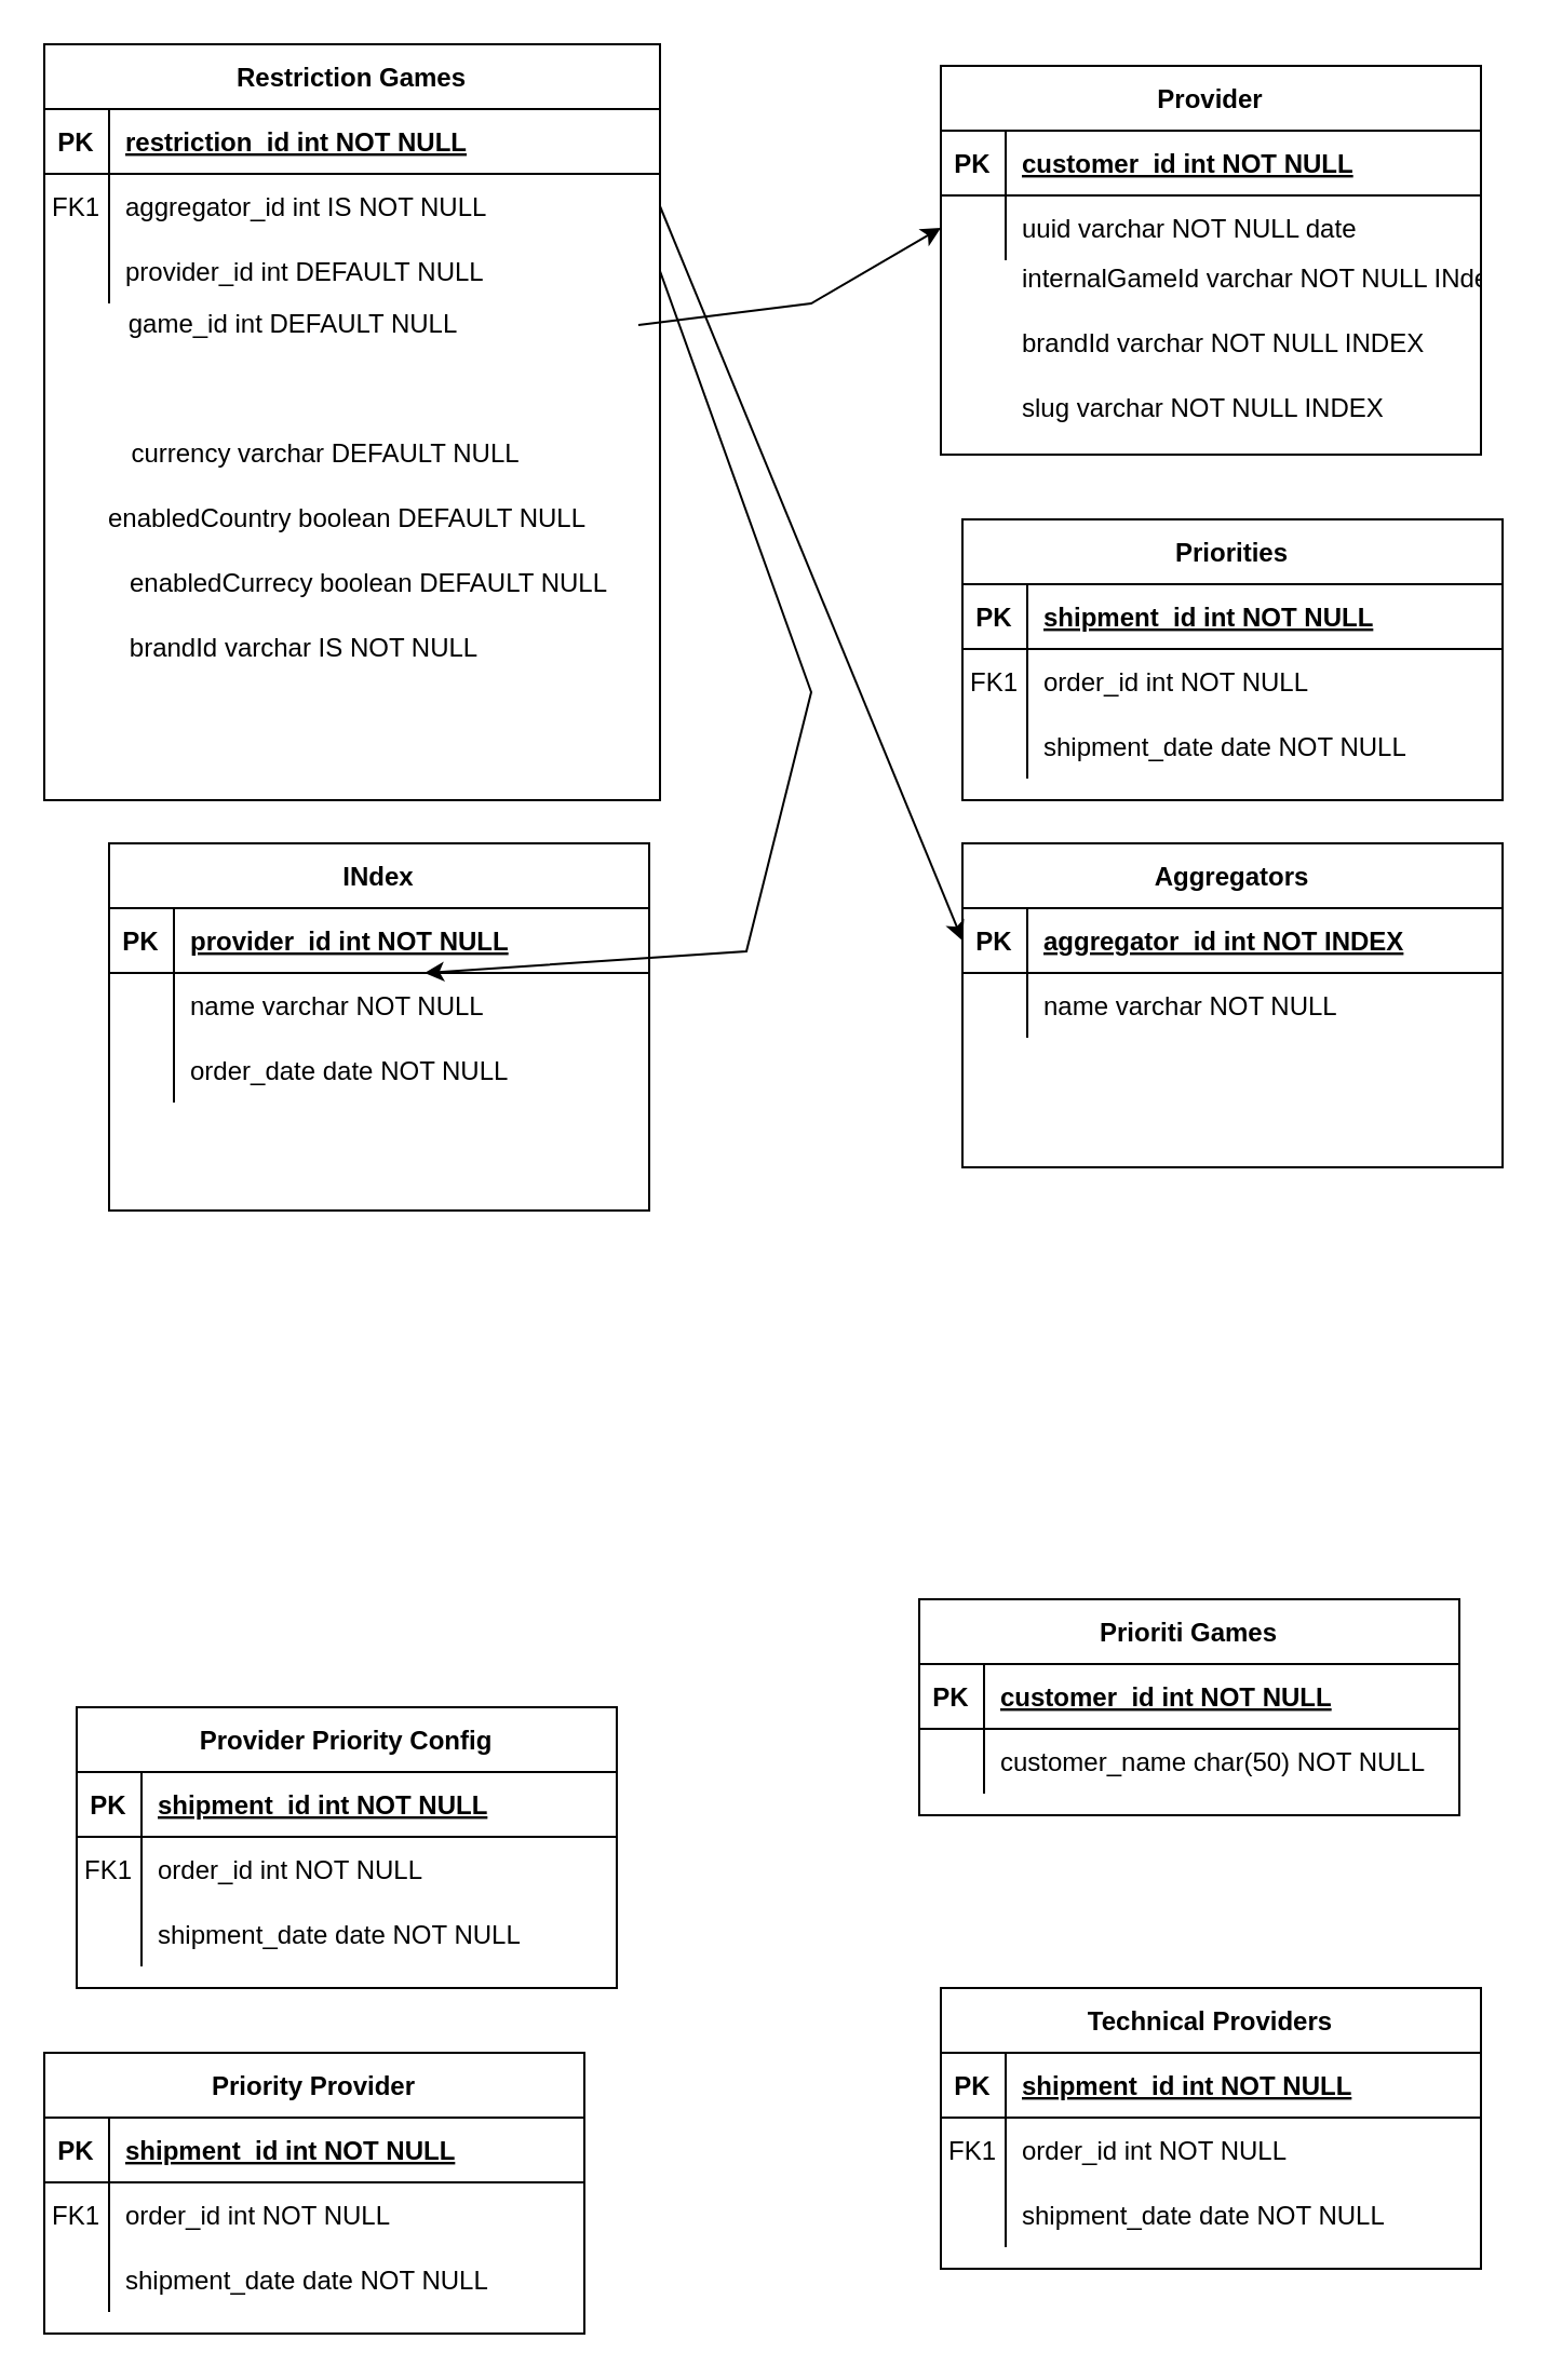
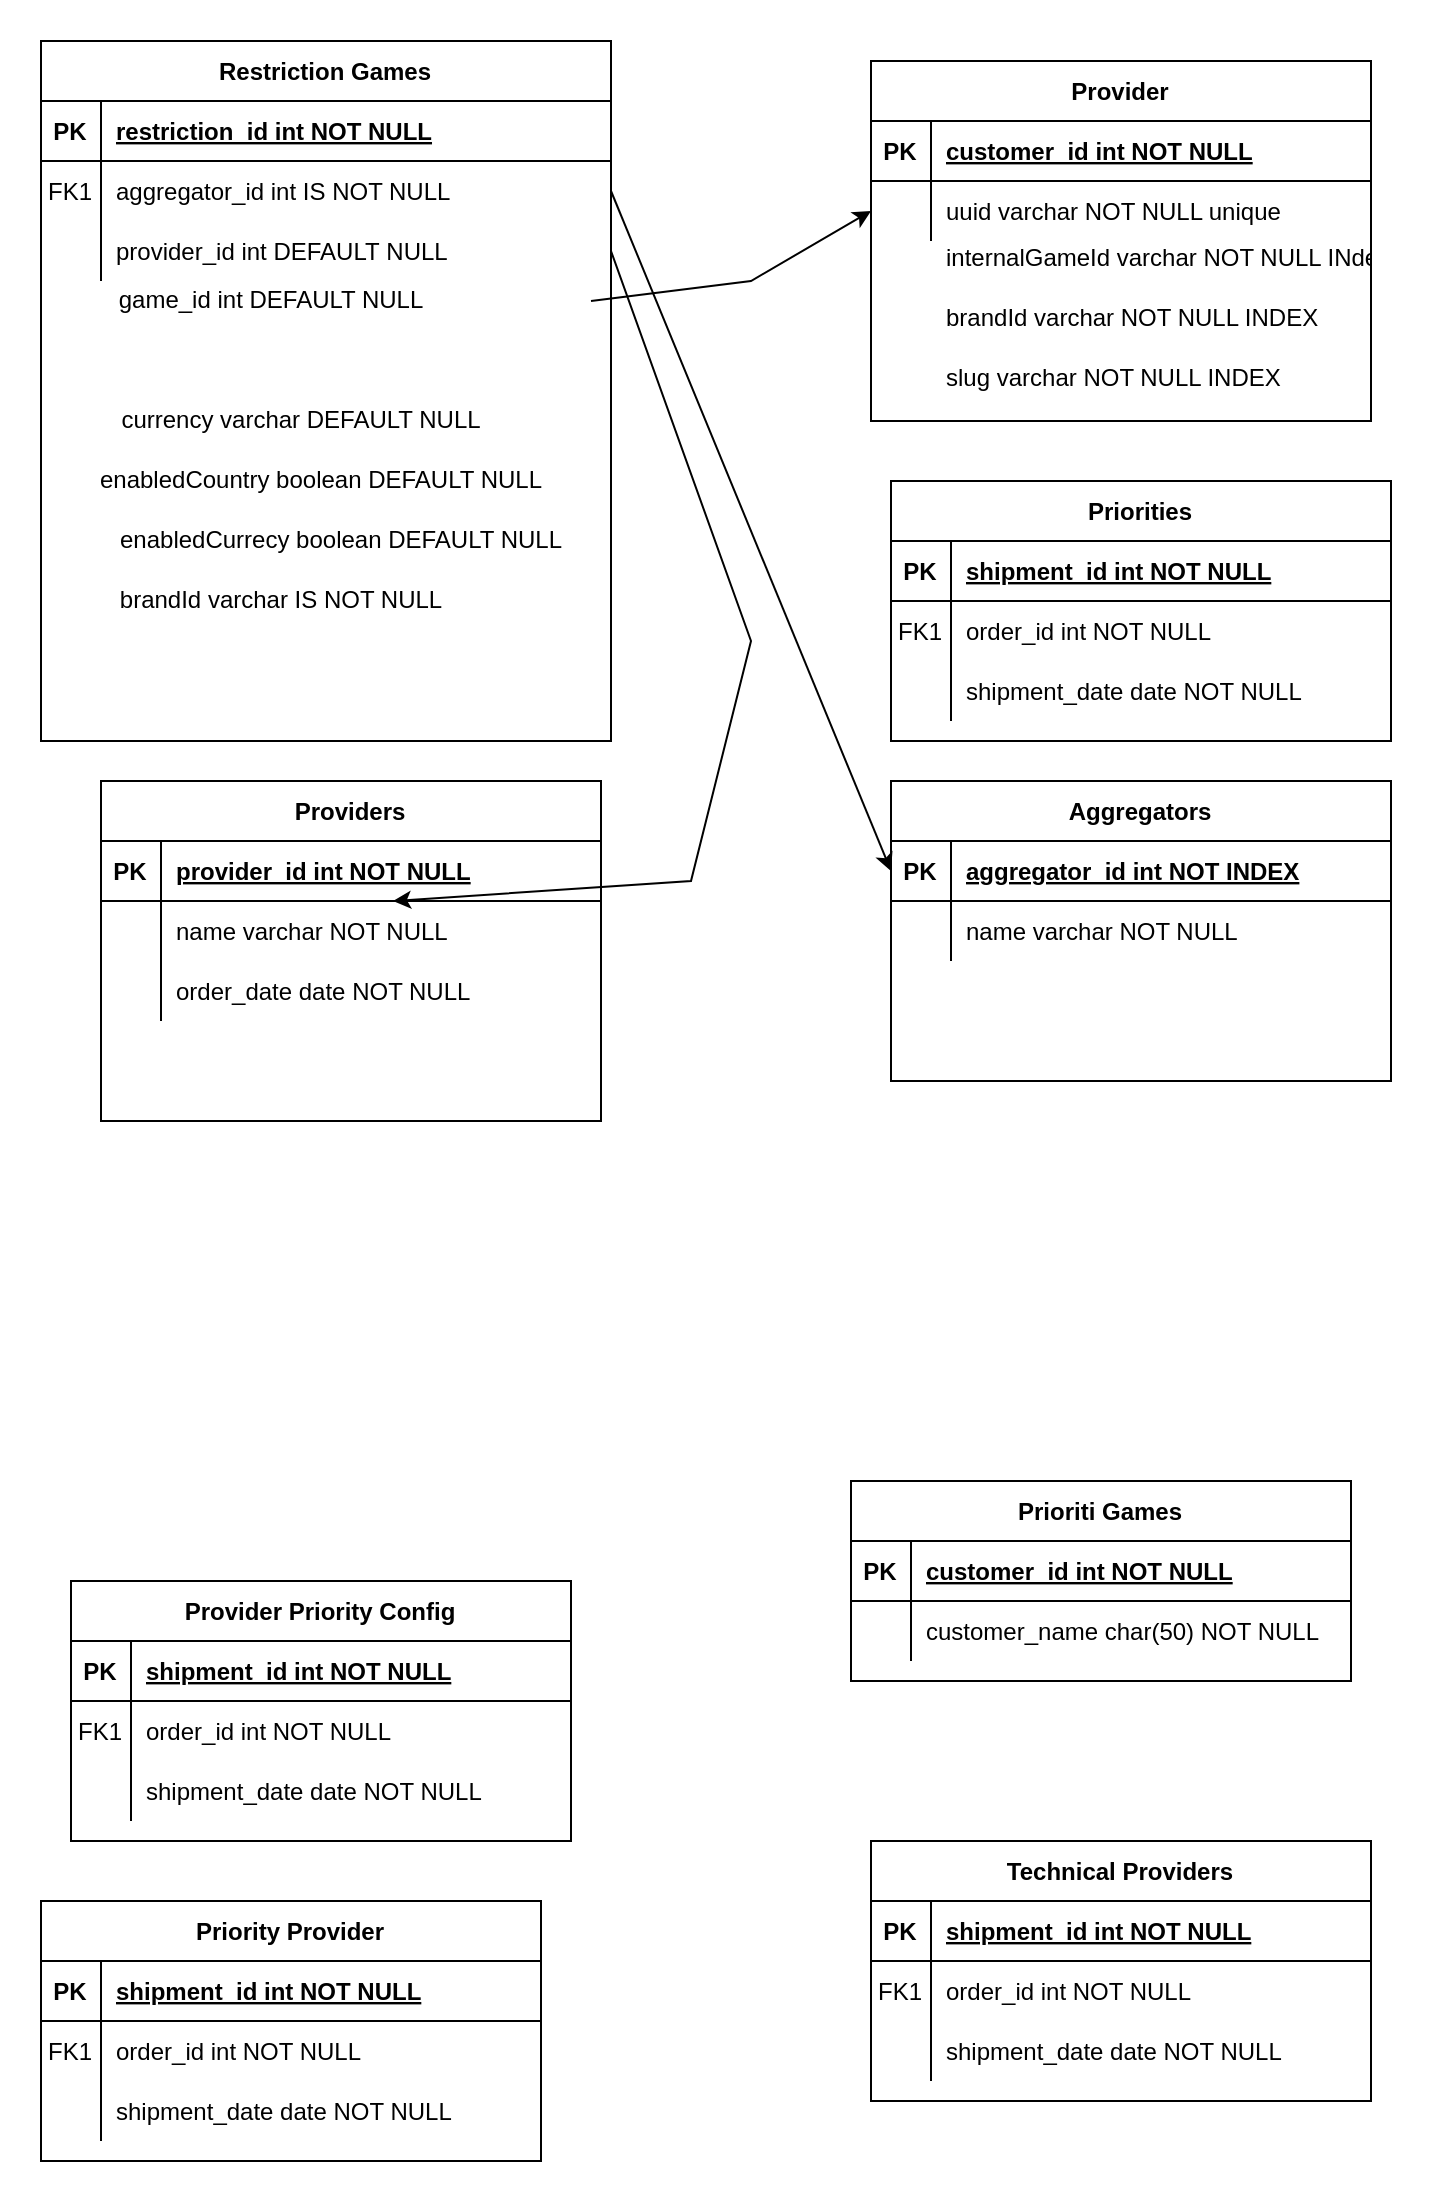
- <mxCell id="28" value="uuid varchar NOT NULL date" style="shape=partialRectangle;overflow=hidden;connectable=0;fillColor=none;top=0;left=0;bottom=0;right=0;align=left;spacingLeft=6;" parent="26" vertex="1"><mxGeometry x="30" width="220" height="30" as="geometry" /></mxCell>
+ <mxCell id="28" value="uuid varchar NOT NULL unique" style="shape=partialRectangle;overflow=hidden;connectable=0;fillColor=none;top=0;left=0;bottom=0;right=0;align=left;spacingLeft=6;" parent="26" vertex="1"><mxGeometry x="30" width="220" height="30" as="geometry" /></mxCell>
- <mxCell id="2" value="INdex" style="shape=table;startSize=30;container=1;collapsible=1;childLayout=tableLayout;fixedRows=1;rowLines=0;fontStyle=1;align=center;resizeLast=1;" parent="1" vertex="1"><mxGeometry x="50" y="390" width="250" height="170" as="geometry" /></mxCell>
+ <mxCell id="2" value="Providers" style="shape=table;startSize=30;container=1;collapsible=1;childLayout=tableLayout;fixedRows=1;rowLines=0;fontStyle=1;align=center;resizeLast=1;" parent="1" vertex="1"><mxGeometry x="50" y="390" width="250" height="170" as="geometry" /></mxCell>
